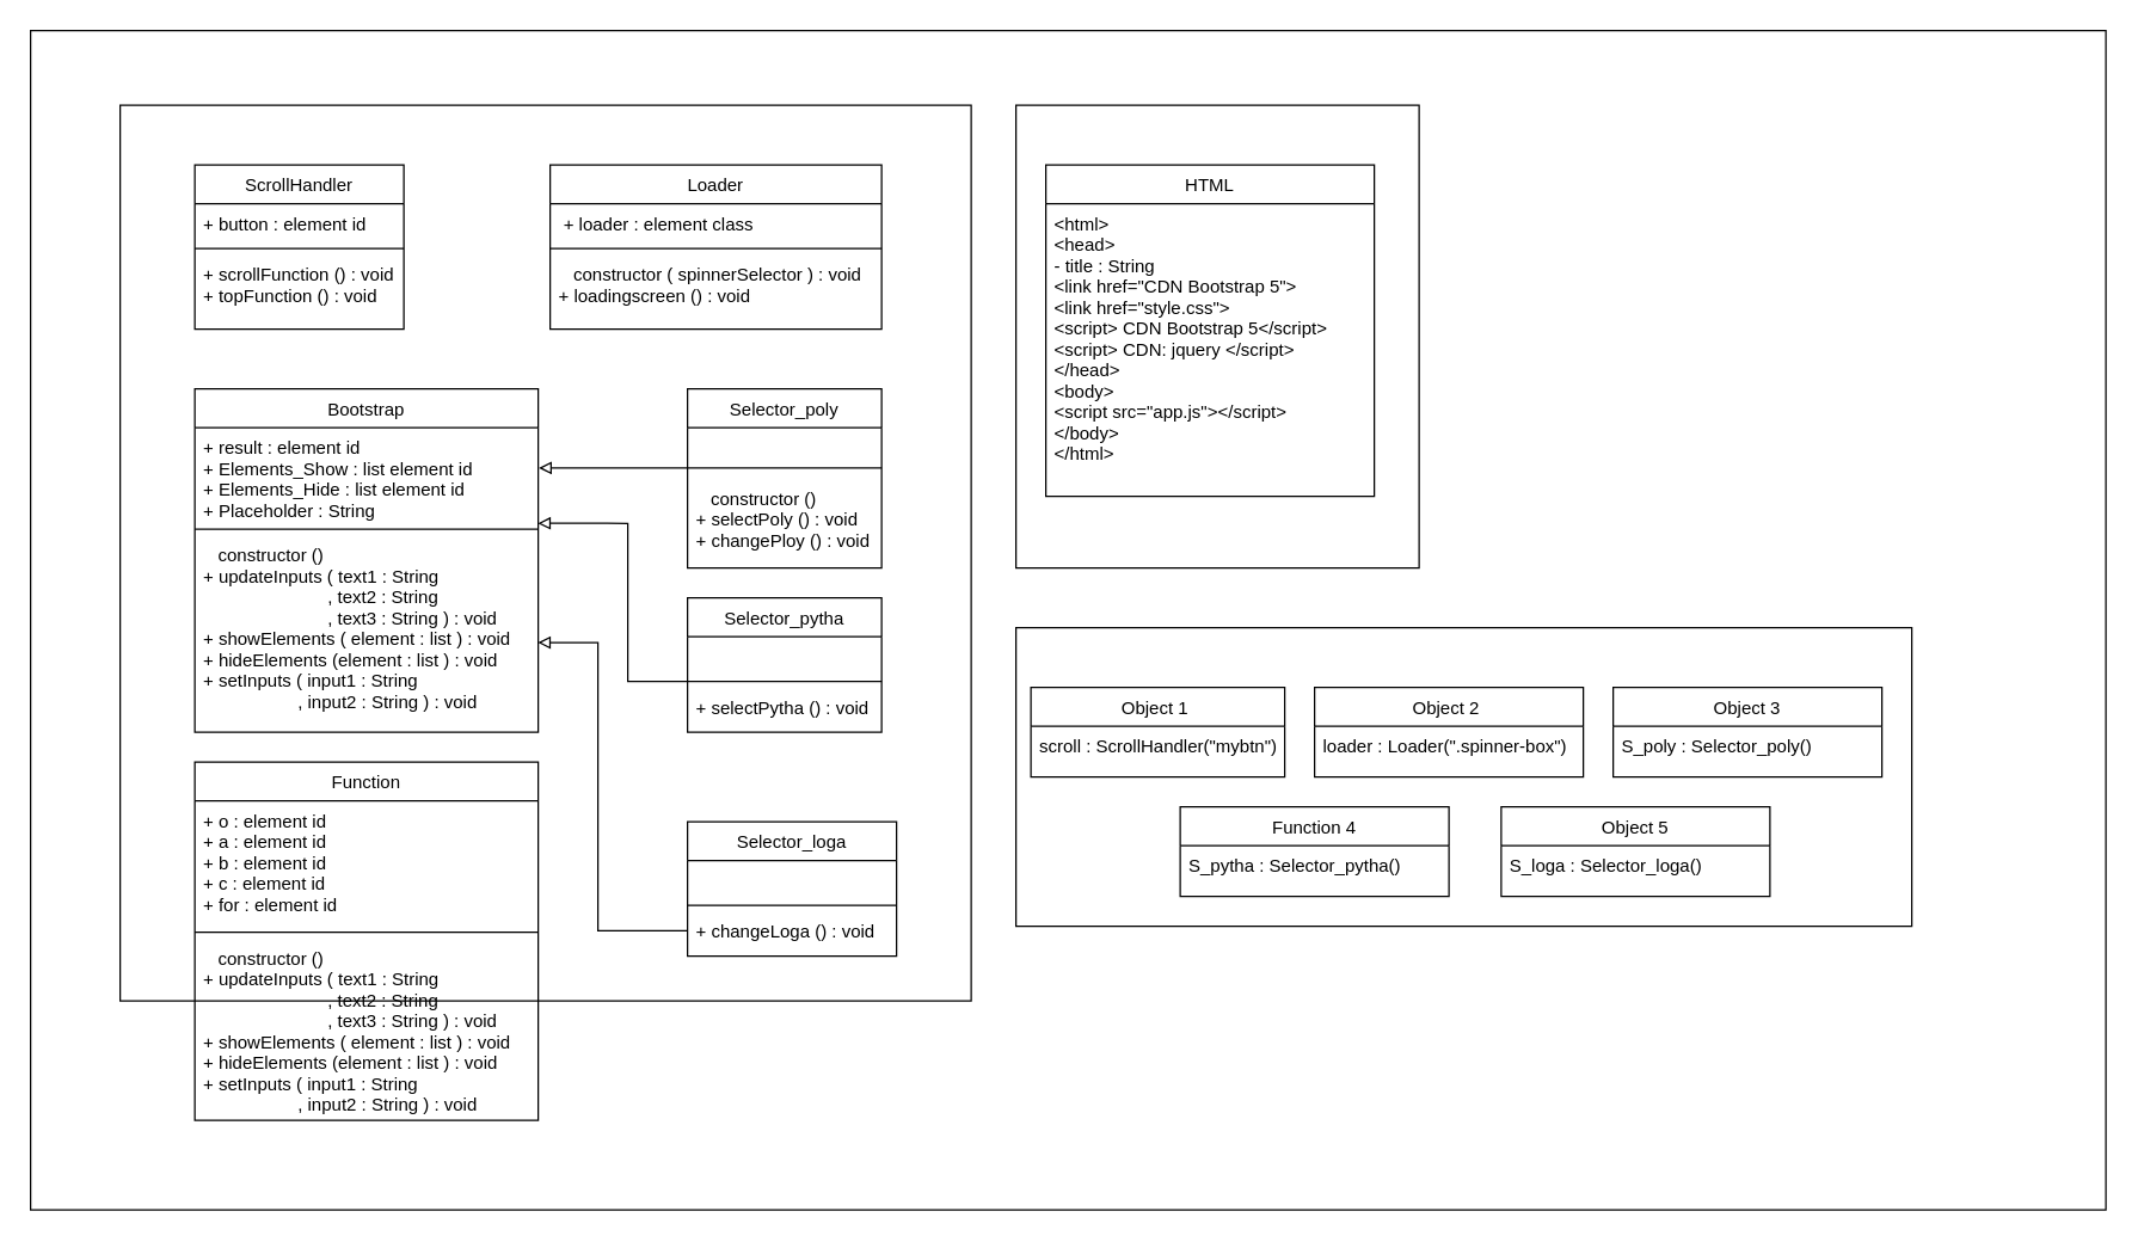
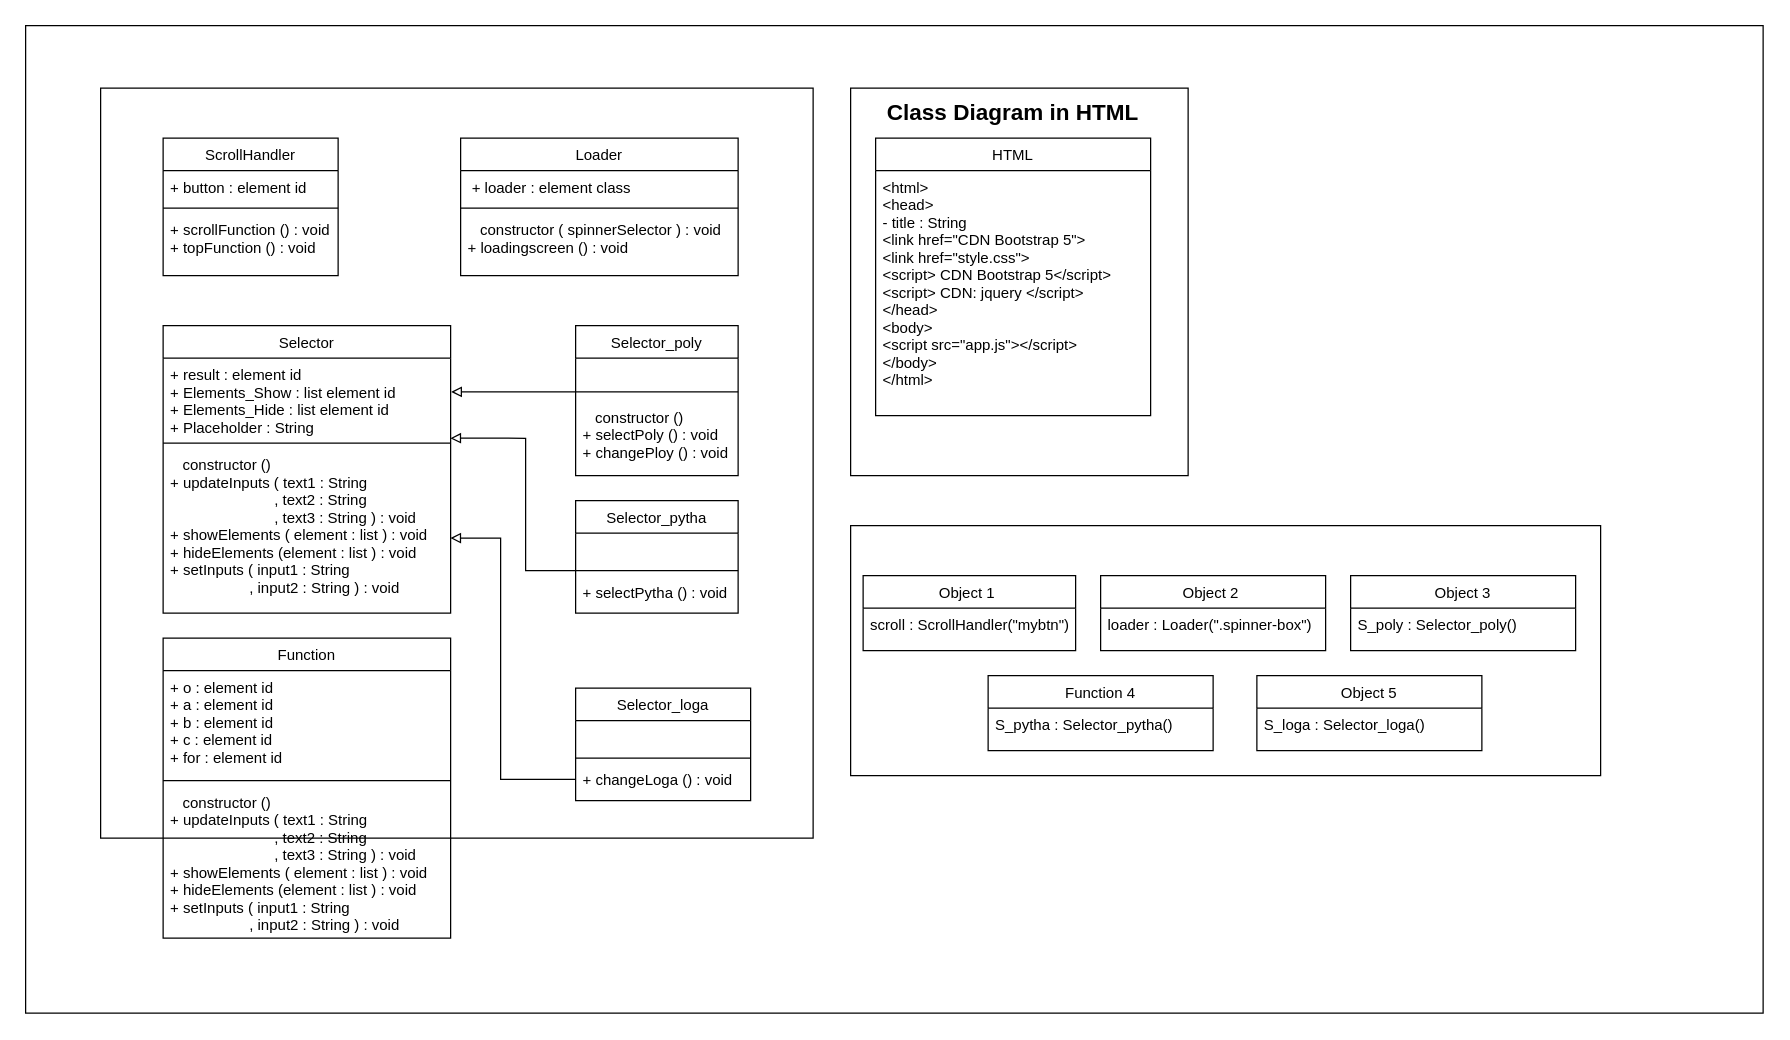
+ <mxCell id="45" value="Class Diagram in HTML" style="text;html=1;strokeColor=none;fillColor=none;align=center;verticalAlign=middle;whiteSpace=wrap;rounded=0;fontColor=none;fontStyle=1;fontSize=18;" parent="1" vertex="1"><mxGeometry x="680" y="80" width="260" height="20" as="geometry" /></mxCell>
- <mxCell id="13" value="Bootstrap" style="swimlane;fontStyle=0;align=center;verticalAlign=top;childLayout=stackLayout;horizontal=1;startSize=26;horizontalStack=0;resizeParent=1;resizeLast=0;collapsible=1;marginBottom=0;rounded=0;shadow=0;strokeWidth=1;" parent="1" vertex="1"><mxGeometry x="130" y="260" width="230" height="230" as="geometry"><mxRectangle x="230" y="140" width="160" height="26" as="alternateBounds" /></mxGeometry></mxCell>
+ <mxCell id="13" value="Selector" style="swimlane;fontStyle=0;align=center;verticalAlign=top;childLayout=stackLayout;horizontal=1;startSize=26;horizontalStack=0;resizeParent=1;resizeLast=0;collapsible=1;marginBottom=0;rounded=0;shadow=0;strokeWidth=1;" parent="1" vertex="1"><mxGeometry x="130" y="260" width="230" height="230" as="geometry"><mxRectangle x="230" y="140" width="160" height="26" as="alternateBounds" /></mxGeometry></mxCell>
